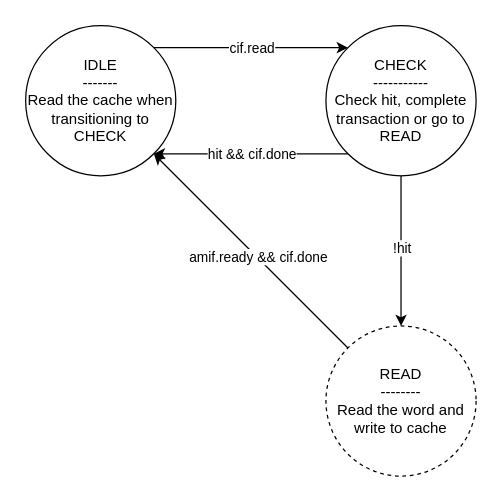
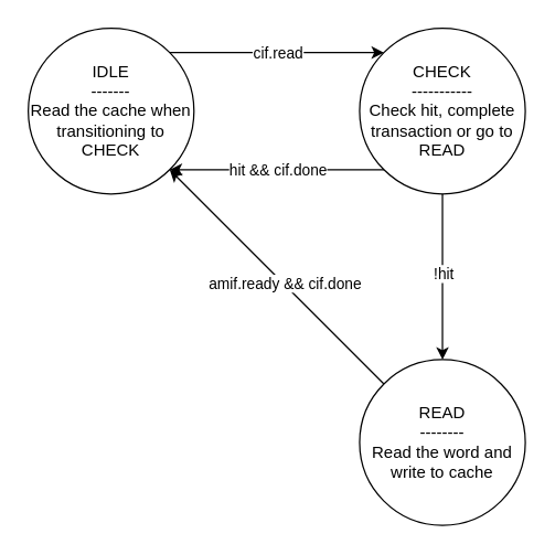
- <mxCell id="8" value="READ&lt;div&gt;--------&lt;/div&gt;&lt;div&gt;Read the word and write to cache&lt;/div&gt;" style="ellipse;whiteSpace=wrap;html=1;aspect=fixed;dashed=1;" parent="1" vertex="1"><mxGeometry x="260" y="260" width="120" height="120" as="geometry" /></mxCell>
+ <mxCell id="8" value="READ&lt;div&gt;--------&lt;/div&gt;&lt;div&gt;Read the word and write to cache&lt;/div&gt;" style="ellipse;whiteSpace=wrap;html=1;aspect=fixed;" parent="1" vertex="1"><mxGeometry x="260" y="260" width="120" height="120" as="geometry" /></mxCell>
